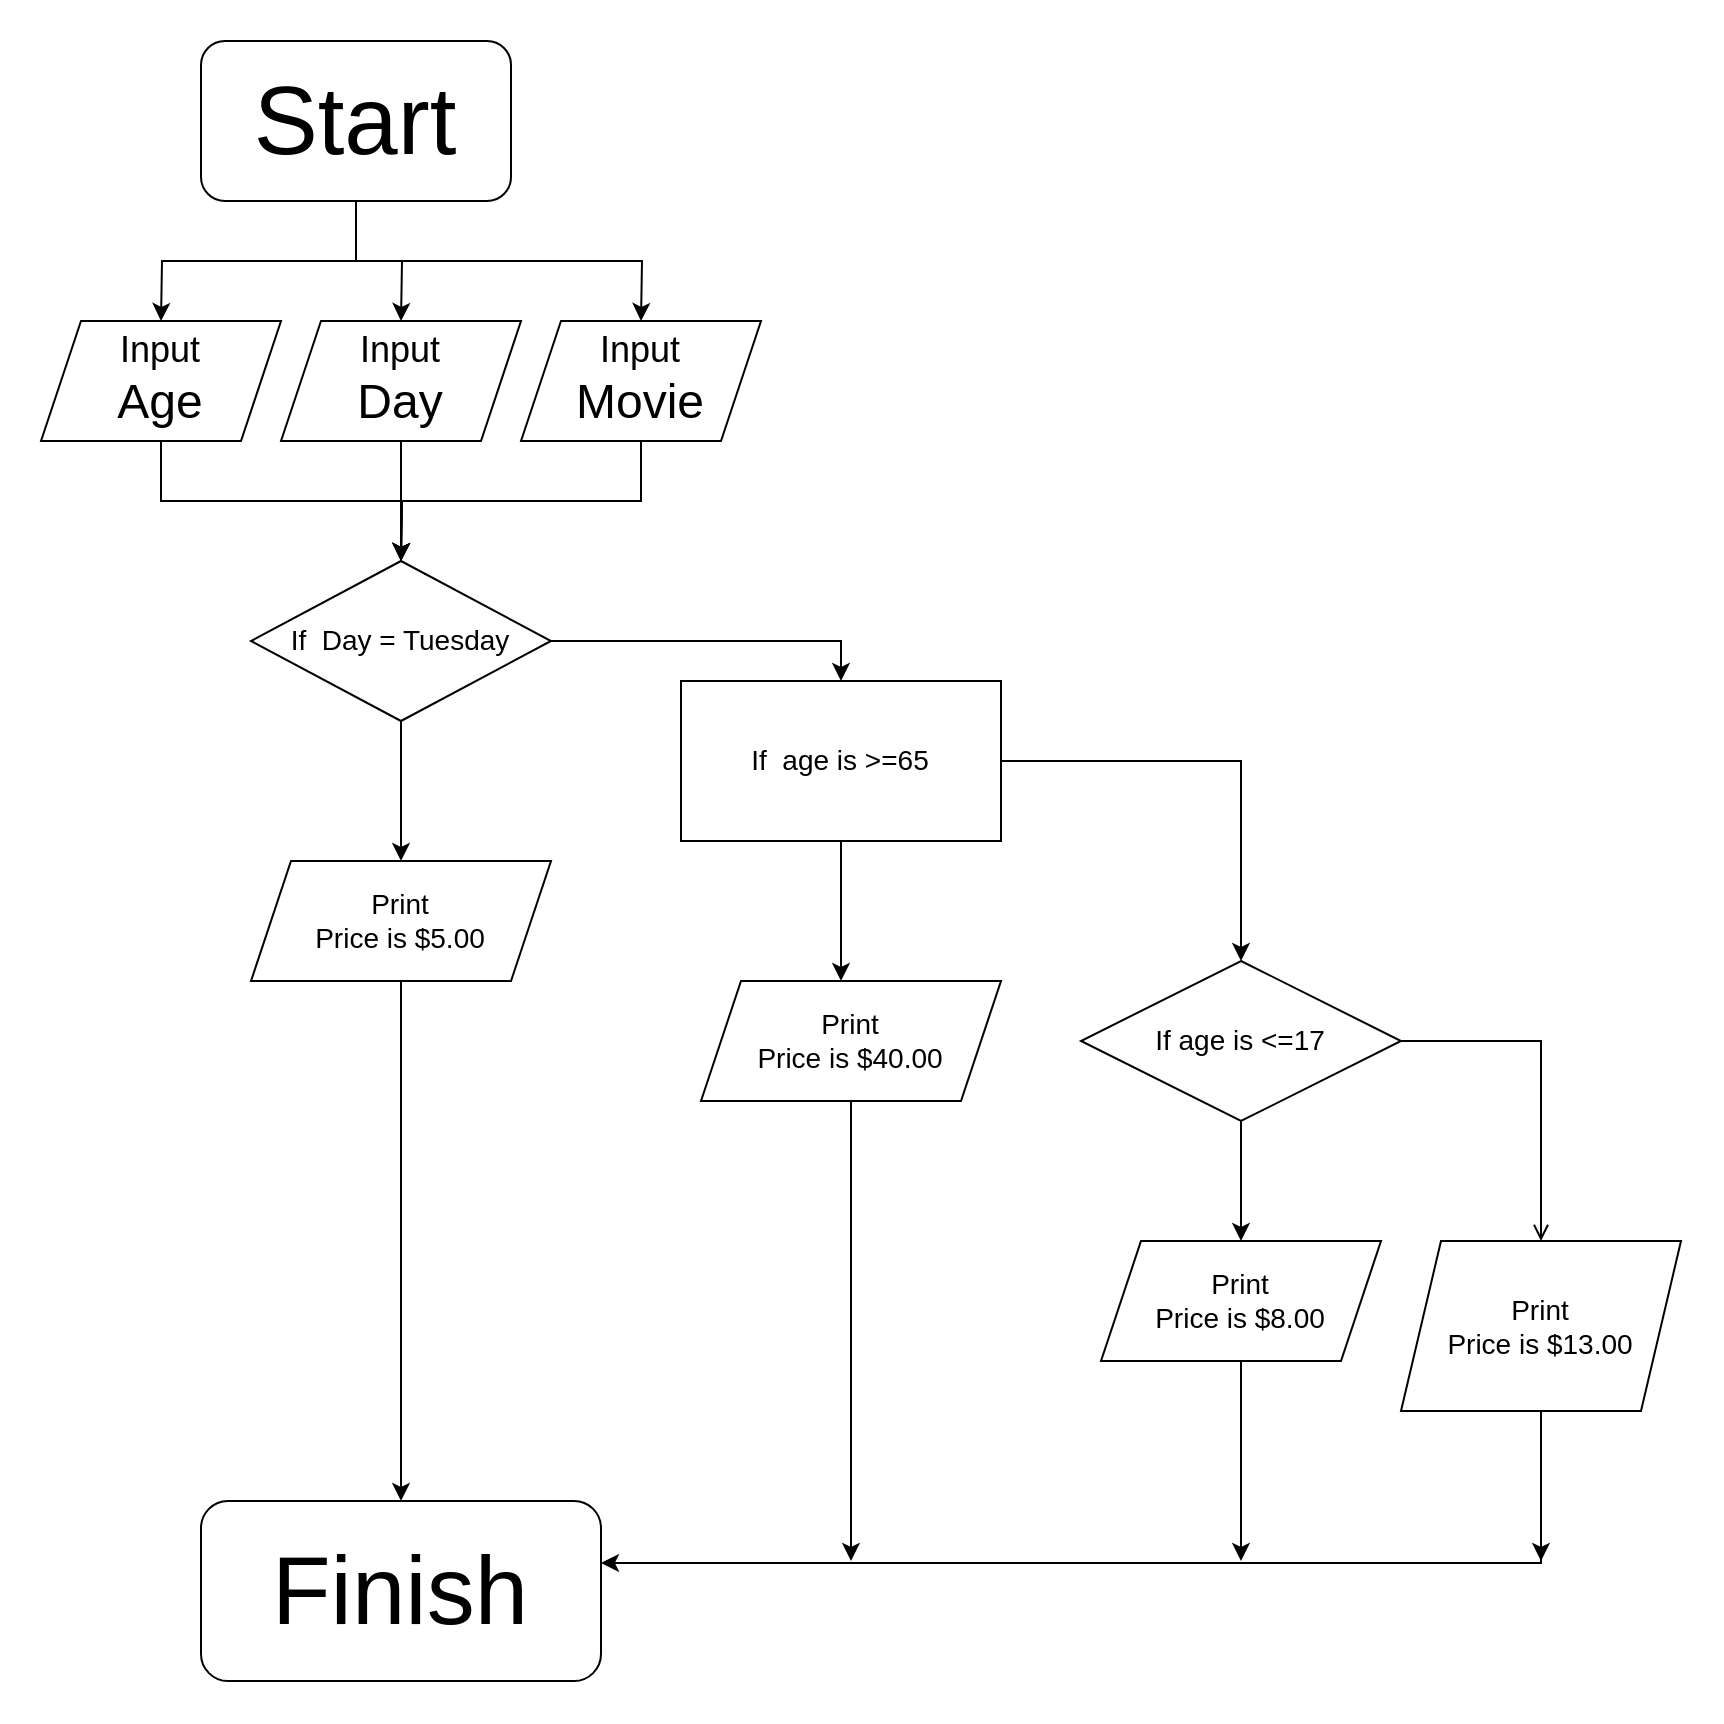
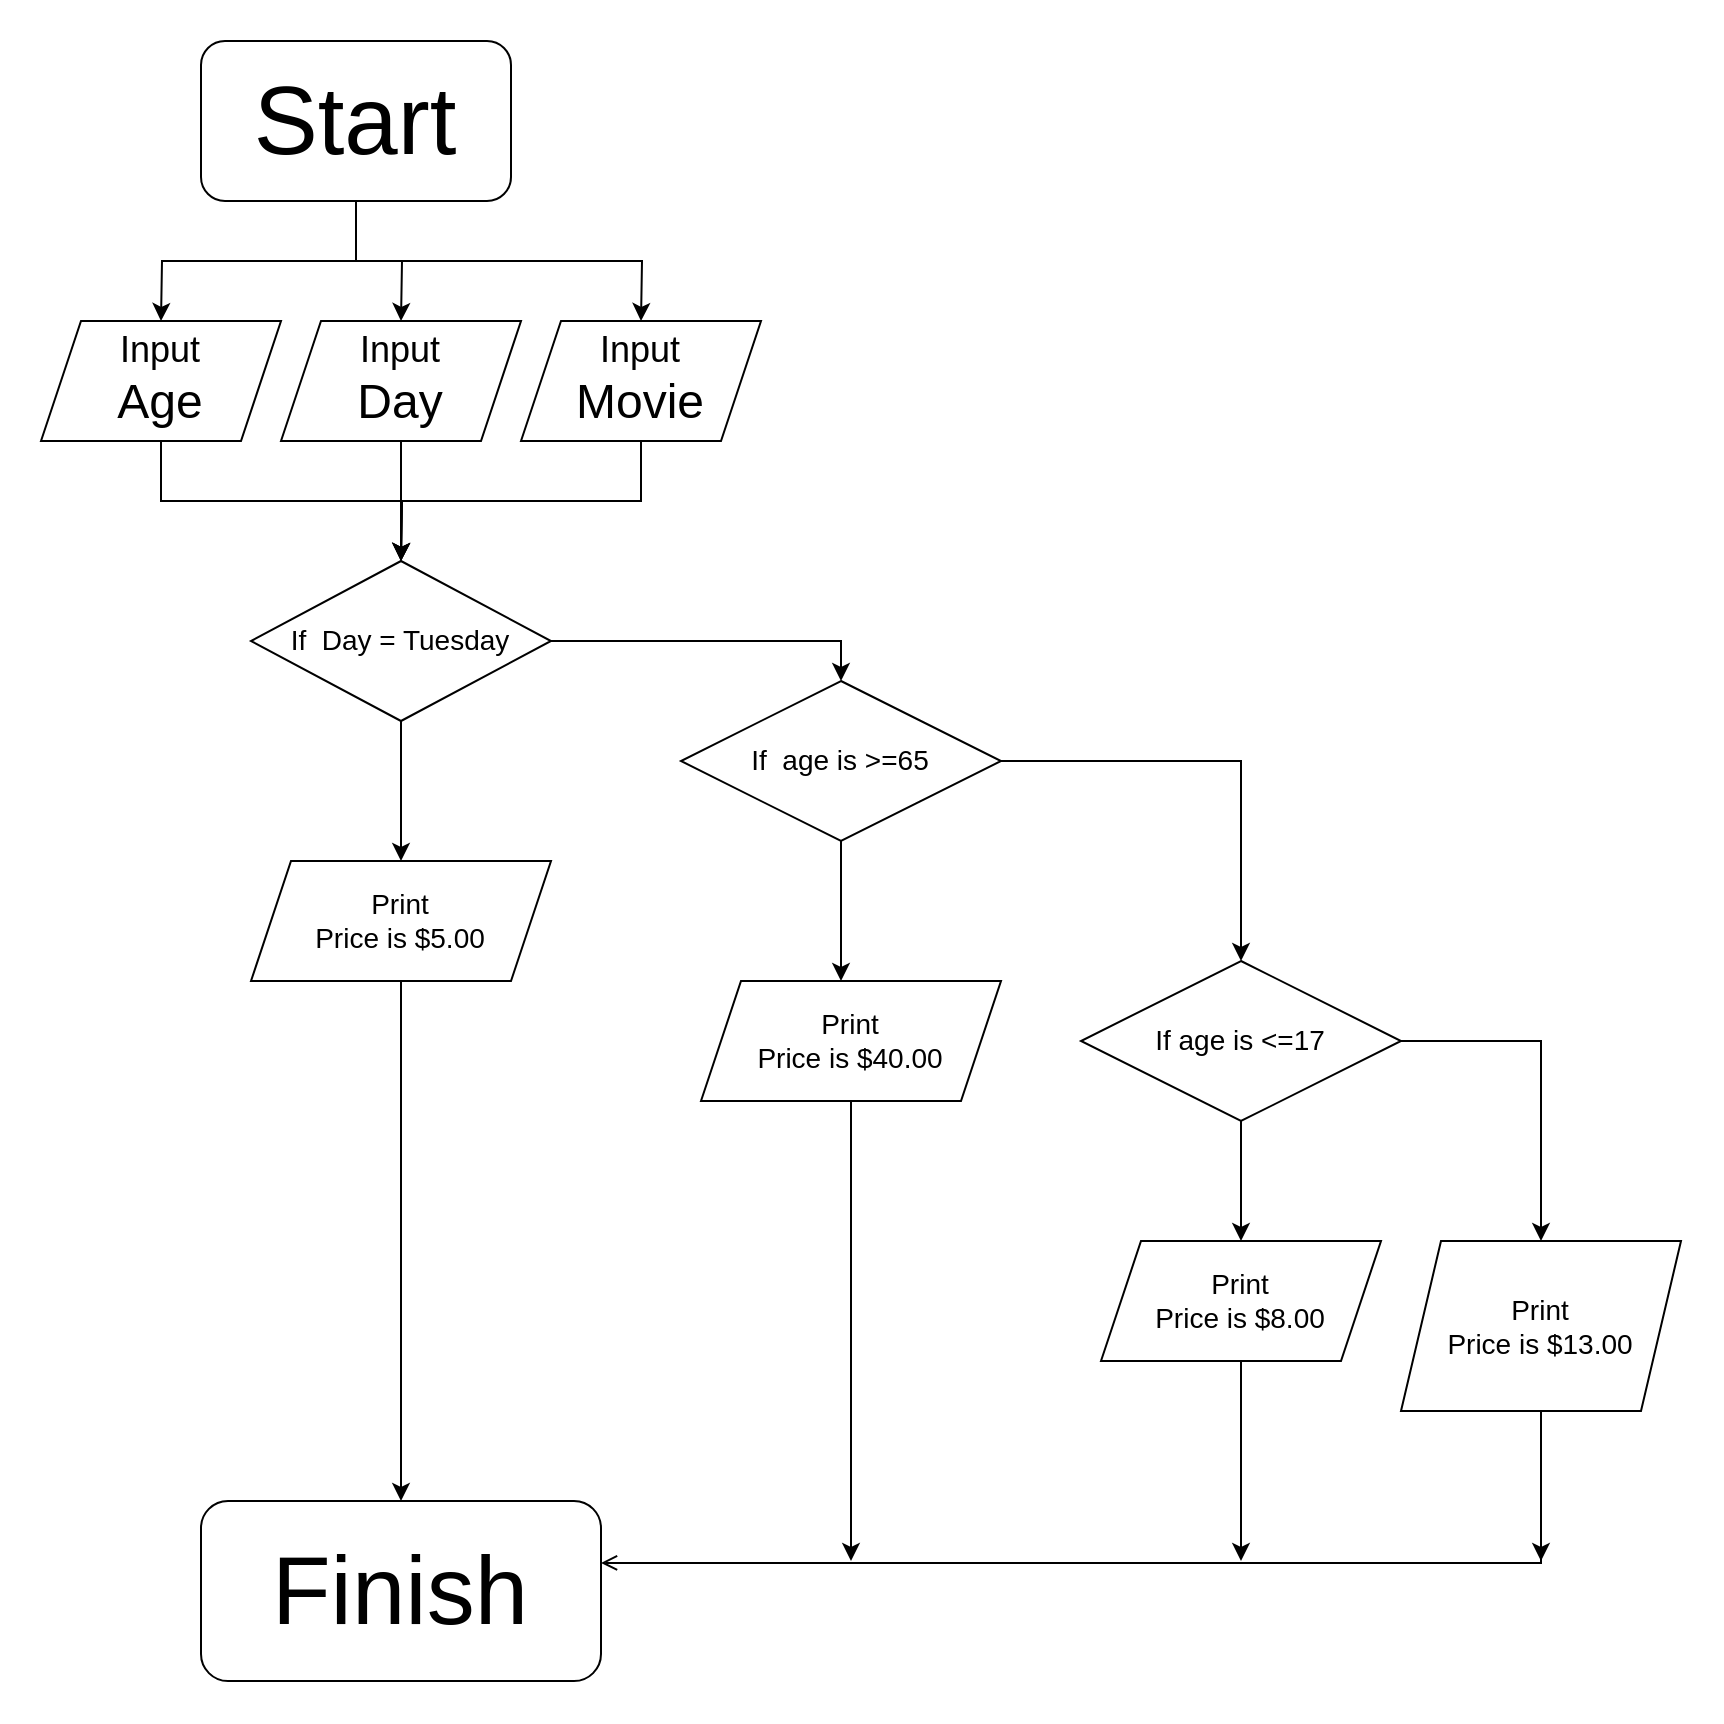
- <mxCell id="20" value="&lt;font style=&quot;font-size: 14px&quot;&gt;If&amp;nbsp; age is &amp;gt;=65&lt;/font&gt;" style="whiteSpace=wrap;html=1;rounded=0;" parent="1" vertex="1"><mxGeometry x="340" y="340" width="160" height="80" as="geometry" /></mxCell>
+ <mxCell id="20" value="&lt;font style=&quot;font-size: 14px&quot;&gt;If&amp;nbsp; age is &amp;gt;=65&lt;/font&gt;" style="rhombus;whiteSpace=wrap;html=1;" parent="1" vertex="1"><mxGeometry x="340" y="340" width="160" height="80" as="geometry" /></mxCell>
- <mxCell id="24" style="edgeStyle=orthogonalEdgeStyle;rounded=0;orthogonalLoop=1;jettySize=auto;html=1;exitX=1;exitY=0.5;exitDx=0;exitDy=0;entryX=0.5;entryY=0;entryDx=0;entryDy=0;endArrow=open;" parent="1" source="25" target="30" edge="1"><mxGeometry relative="1" as="geometry" /></mxCell>
+ <mxCell id="24" style="edgeStyle=orthogonalEdgeStyle;rounded=0;orthogonalLoop=1;jettySize=auto;html=1;exitX=1;exitY=0.5;exitDx=0;exitDy=0;entryX=0.5;entryY=0;entryDx=0;entryDy=0;" parent="1" source="25" target="30" edge="1"><mxGeometry relative="1" as="geometry" /></mxCell>
- <mxCell id="29" style="edgeStyle=orthogonalEdgeStyle;rounded=0;orthogonalLoop=1;jettySize=auto;html=1;exitX=0.5;exitY=1;exitDx=0;exitDy=0;entryX=1;entryY=0.344;entryDx=0;entryDy=0;entryPerimeter=0;" edge="1" parent="1" source="30" target="17"><mxGeometry relative="1" as="geometry" /></mxCell>
+ <mxCell id="29" style="edgeStyle=orthogonalEdgeStyle;rounded=0;orthogonalLoop=1;jettySize=auto;html=1;exitX=0.5;exitY=1;exitDx=0;exitDy=0;entryX=1;entryY=0.344;entryDx=0;entryDy=0;entryPerimeter=0;endArrow=open;" edge="1" parent="1" source="30" target="17"><mxGeometry relative="1" as="geometry" /></mxCell>
